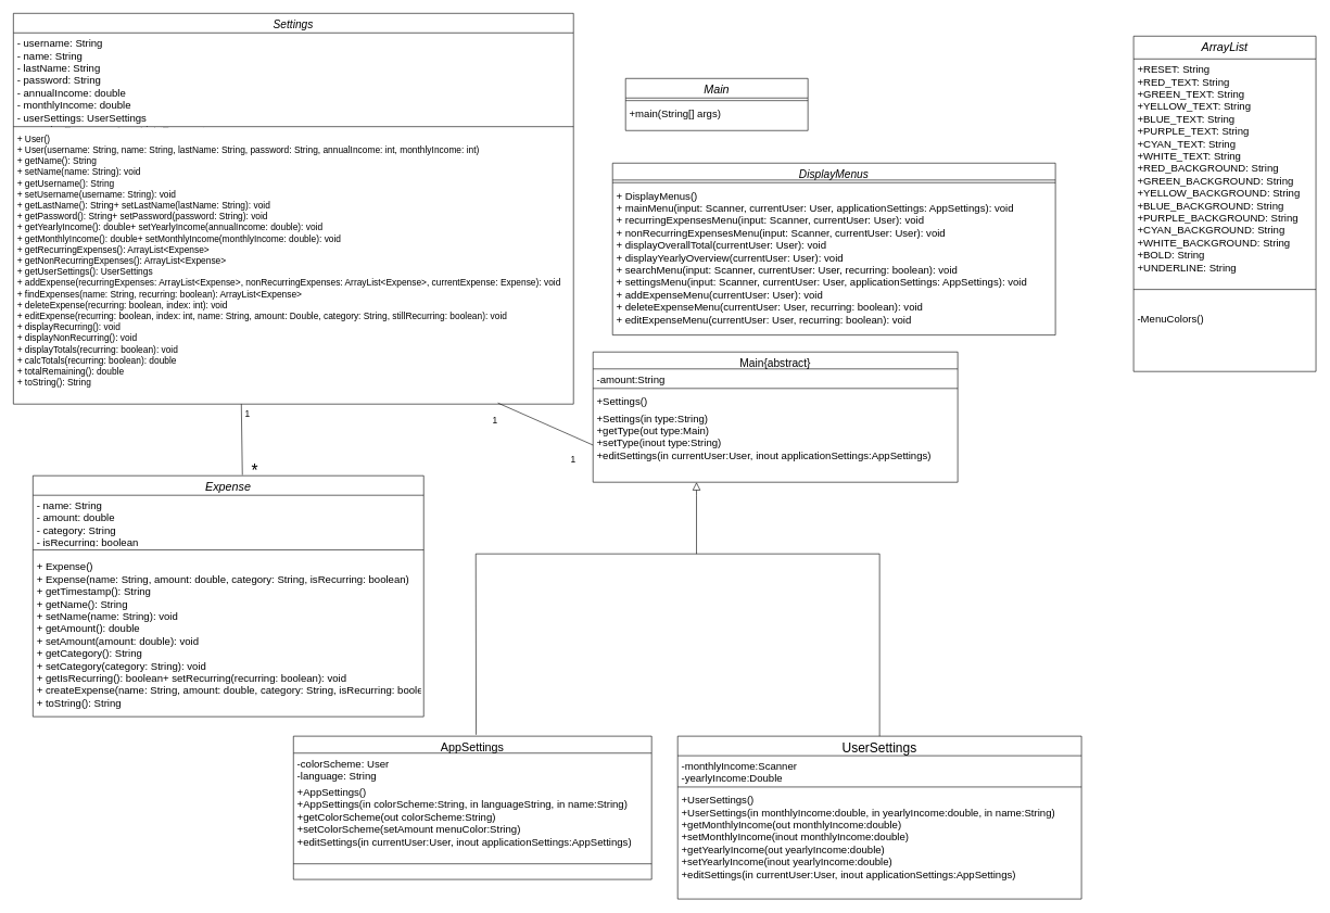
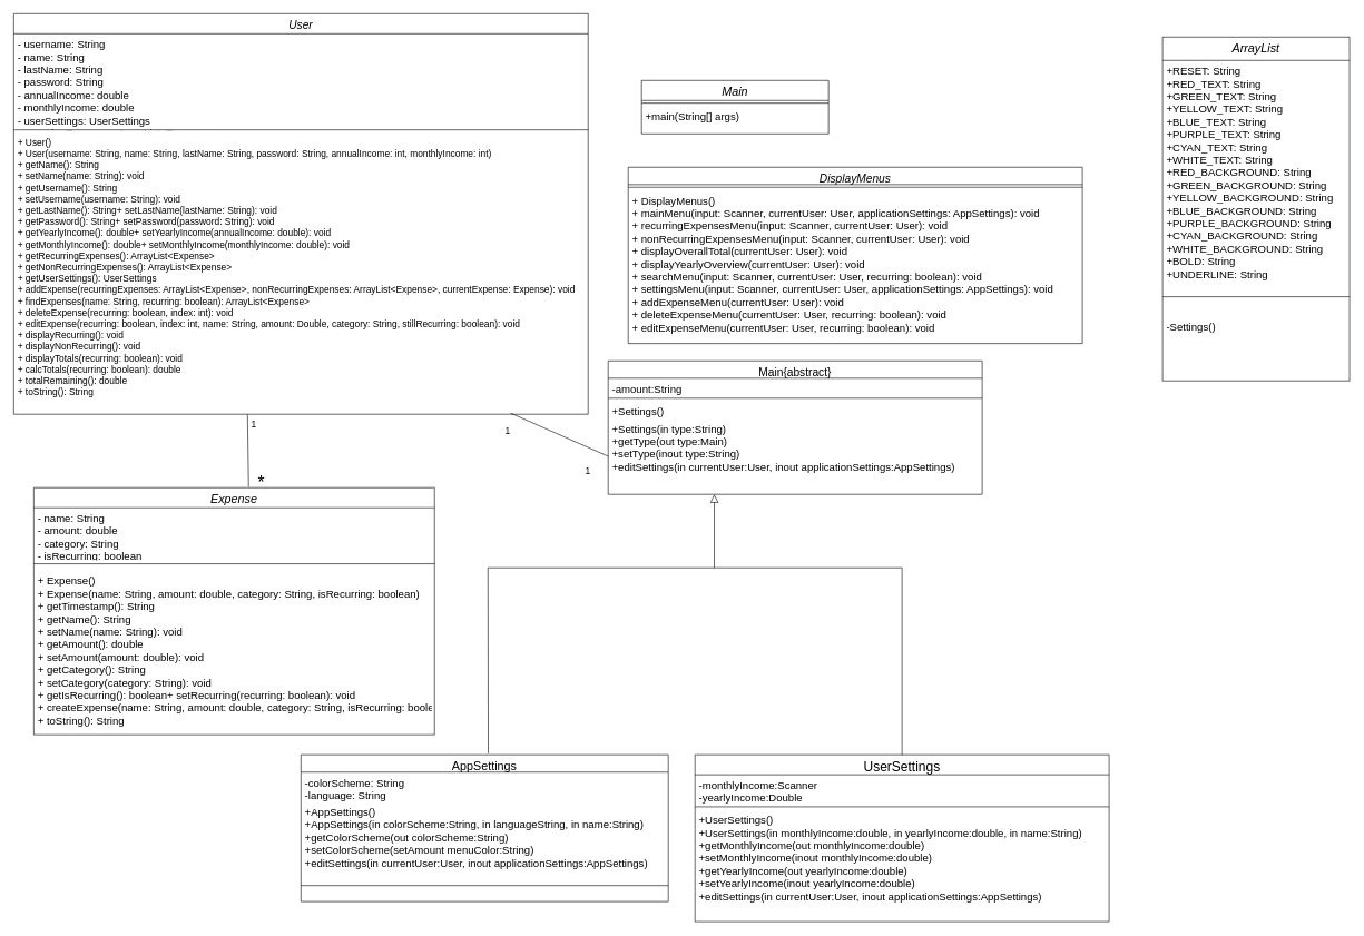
- <mxCell id="2" value="Settings" style="swimlane;fontStyle=2;align=center;verticalAlign=top;childLayout=stackLayout;horizontal=1;startSize=30;horizontalStack=0;resizeParent=1;resizeLast=0;collapsible=1;marginBottom=0;rounded=0;shadow=0;strokeWidth=1;fontSize=17;" parent="1" vertex="1"><mxGeometry x="20" y="20" width="860" height="600" as="geometry"><mxRectangle x="230" y="140" width="160" height="26" as="alternateBounds" /></mxGeometry></mxCell>
+ <mxCell id="2" value="User" style="swimlane;fontStyle=2;align=center;verticalAlign=top;childLayout=stackLayout;horizontal=1;startSize=30;horizontalStack=0;resizeParent=1;resizeLast=0;collapsible=1;marginBottom=0;rounded=0;shadow=0;strokeWidth=1;fontSize=17;" parent="1" vertex="1"><mxGeometry x="20" y="20" width="860" height="600" as="geometry"><mxRectangle x="230" y="140" width="160" height="26" as="alternateBounds" /></mxGeometry></mxCell>
- <mxCell id="36" value="-MenuColors() " style="text;align=left;verticalAlign=top;spacingLeft=4;spacingRight=4;overflow=hidden;rotatable=0;points=[[0,0.5],[1,0.5]];portConstraint=eastwest;fontSize=16;" vertex="1" parent="33"><mxGeometry y="418" width="280" height="22" as="geometry" /></mxCell>
+ <mxCell id="36" value="-Settings() " style="text;align=left;verticalAlign=top;spacingLeft=4;spacingRight=4;overflow=hidden;rotatable=0;points=[[0,0.5],[1,0.5]];portConstraint=eastwest;fontSize=16;" vertex="1" parent="33"><mxGeometry y="418" width="280" height="22" as="geometry" /></mxCell>
- <mxCell id="7" value="-colorScheme: User&#10;-language: String" style="text;align=left;verticalAlign=top;spacingLeft=4;spacingRight=4;overflow=hidden;rotatable=0;points=[[0,0.5],[1,0.5]];portConstraint=eastwest;fontSize=16;" parent="6" vertex="1"><mxGeometry y="26" width="550" height="44" as="geometry" /></mxCell>
+ <mxCell id="7" value="-colorScheme: String&#10;-language: String" style="text;align=left;verticalAlign=top;spacingLeft=4;spacingRight=4;overflow=hidden;rotatable=0;points=[[0,0.5],[1,0.5]];portConstraint=eastwest;fontSize=16;" parent="6" vertex="1"><mxGeometry y="26" width="550" height="44" as="geometry" /></mxCell>
